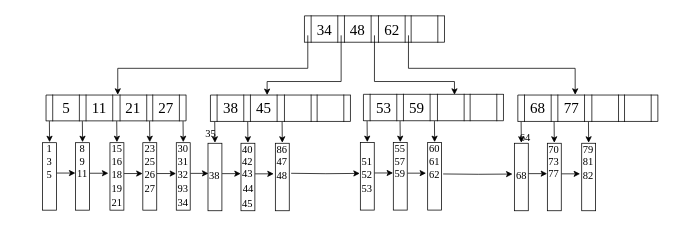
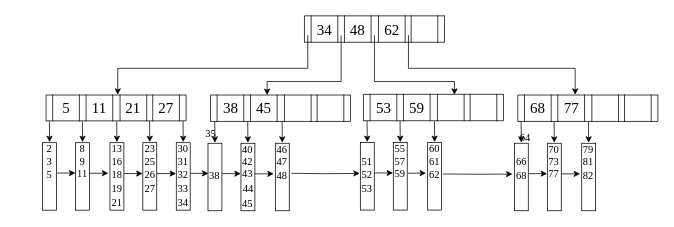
- <mxCell id="48" value="&lt;font style=&quot;font-size: 14px;&quot; face=&quot;Times New Roman&quot;&gt;1&lt;/font&gt;" style="text;html=1;strokeColor=none;fillColor=none;align=center;verticalAlign=middle;whiteSpace=wrap;rounded=0;container=0;" vertex="1" parent="2"><mxGeometry y="169.663" width="19.136" height="17.666" as="geometry" /></mxCell>
+ <mxCell id="48" value="&lt;font style=&quot;font-size: 14px;&quot; face=&quot;Times New Roman&quot;&gt;2&lt;/font&gt;" style="text;html=1;strokeColor=none;fillColor=none;align=center;verticalAlign=middle;whiteSpace=wrap;rounded=0;container=0;" vertex="1" parent="2"><mxGeometry y="169.663" width="19.136" height="17.666" as="geometry" /></mxCell>
- <mxCell id="58" value="&lt;font style=&quot;font-size: 14px;&quot; face=&quot;Times New Roman&quot;&gt;15&lt;/font&gt;" style="text;html=1;strokeColor=none;fillColor=none;align=center;verticalAlign=middle;whiteSpace=wrap;rounded=0;container=0;" vertex="1" parent="2"><mxGeometry x="89.729" y="169.663" width="19.136" height="17.666" as="geometry" /></mxCell>
+ <mxCell id="58" value="&lt;font style=&quot;font-size: 14px;&quot; face=&quot;Times New Roman&quot;&gt;13&lt;/font&gt;" style="text;html=1;strokeColor=none;fillColor=none;align=center;verticalAlign=middle;whiteSpace=wrap;rounded=0;container=0;" vertex="1" parent="2"><mxGeometry x="89.729" y="169.663" width="19.136" height="17.666" as="geometry" /></mxCell>
- <mxCell id="84" value="&lt;font style=&quot;font-size: 14px;&quot; face=&quot;Times New Roman&quot;&gt;86&lt;/font&gt;" style="text;html=1;strokeColor=none;fillColor=none;align=center;verticalAlign=middle;whiteSpace=wrap;rounded=0;container=0;" vertex="1" parent="2"><mxGeometry x="310.054" y="170.437" width="19.136" height="17.666" as="geometry" /></mxCell>
+ <mxCell id="84" value="&lt;font style=&quot;font-size: 14px;&quot; face=&quot;Times New Roman&quot;&gt;46&lt;/font&gt;" style="text;html=1;strokeColor=none;fillColor=none;align=center;verticalAlign=middle;whiteSpace=wrap;rounded=0;container=0;" vertex="1" parent="2"><mxGeometry x="310.054" y="170.437" width="19.136" height="17.666" as="geometry" /></mxCell>
+ <mxCell id="116" value="&lt;font style=&quot;font-size: 14px;&quot; face=&quot;Times New Roman&quot;&gt;66&lt;/font&gt;" style="text;html=1;strokeColor=none;fillColor=none;align=center;verticalAlign=middle;whiteSpace=wrap;rounded=0;container=0;" vertex="1" parent="111"><mxGeometry y="44.768" width="19.136" height="18.44" as="geometry" /></mxCell>
- <mxCell id="42" value="&lt;font style=&quot;font-size: 14px;&quot; face=&quot;Times New Roman&quot;&gt;93&lt;/font&gt;" style="text;html=1;strokeColor=none;fillColor=none;align=center;verticalAlign=middle;whiteSpace=wrap;rounded=0;container=0;" vertex="1" parent="2"><mxGeometry x="178.09" y="222.346" width="19.136" height="18.44" as="geometry" /></mxCell>
+ <mxCell id="42" value="&lt;font style=&quot;font-size: 14px;&quot; face=&quot;Times New Roman&quot;&gt;33&lt;/font&gt;" style="text;html=1;strokeColor=none;fillColor=none;align=center;verticalAlign=middle;whiteSpace=wrap;rounded=0;container=0;" vertex="1" parent="2"><mxGeometry x="178.09" y="222.346" width="19.136" height="18.44" as="geometry" /></mxCell>
